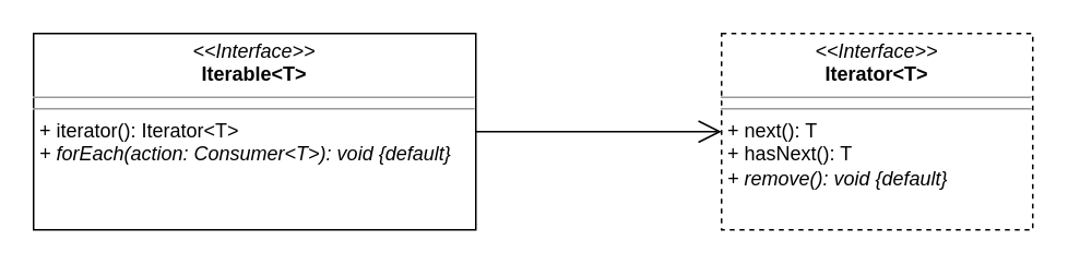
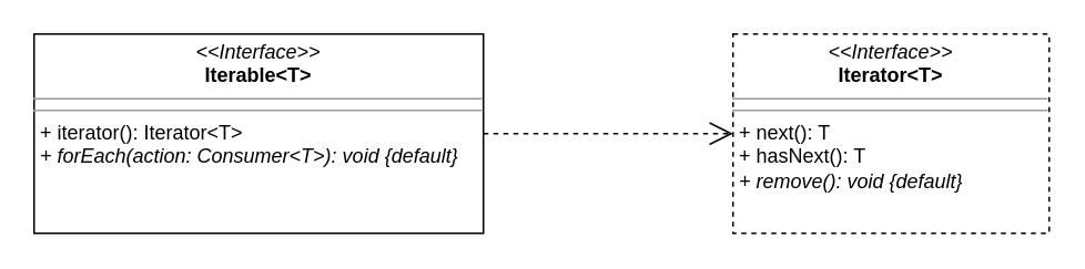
- <mxCell id="4" value="" style="endArrow=open;endFill=1;endSize=12;html=1;rounded=0;exitX=1;exitY=0.5;exitDx=0;exitDy=0;entryX=0;entryY=0.5;entryDx=0;entryDy=0;" edge="1" parent="1" source="3" target="2"><mxGeometry width="160" relative="1" as="geometry"><mxPoint x="290" y="190" as="sourcePoint" /><mxPoint x="450" y="190" as="targetPoint" /></mxGeometry></mxCell>
+ <mxCell id="4" value="" style="endArrow=open;endFill=1;endSize=12;html=1;rounded=0;exitX=1;exitY=0.5;exitDx=0;exitDy=0;entryX=0;entryY=0.5;entryDx=0;entryDy=0;dashed=1;" edge="1" parent="1" source="3" target="2"><mxGeometry width="160" relative="1" as="geometry"><mxPoint x="290" y="190" as="sourcePoint" /><mxPoint x="450" y="190" as="targetPoint" /></mxGeometry></mxCell>
